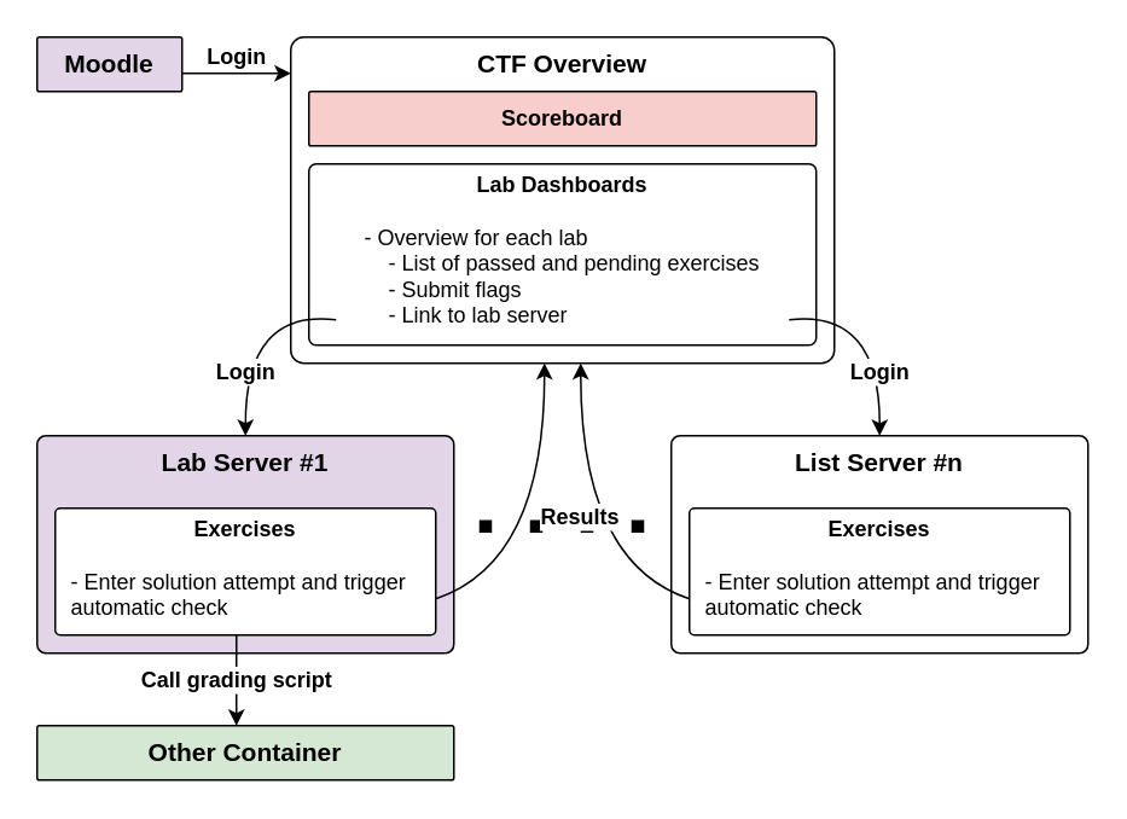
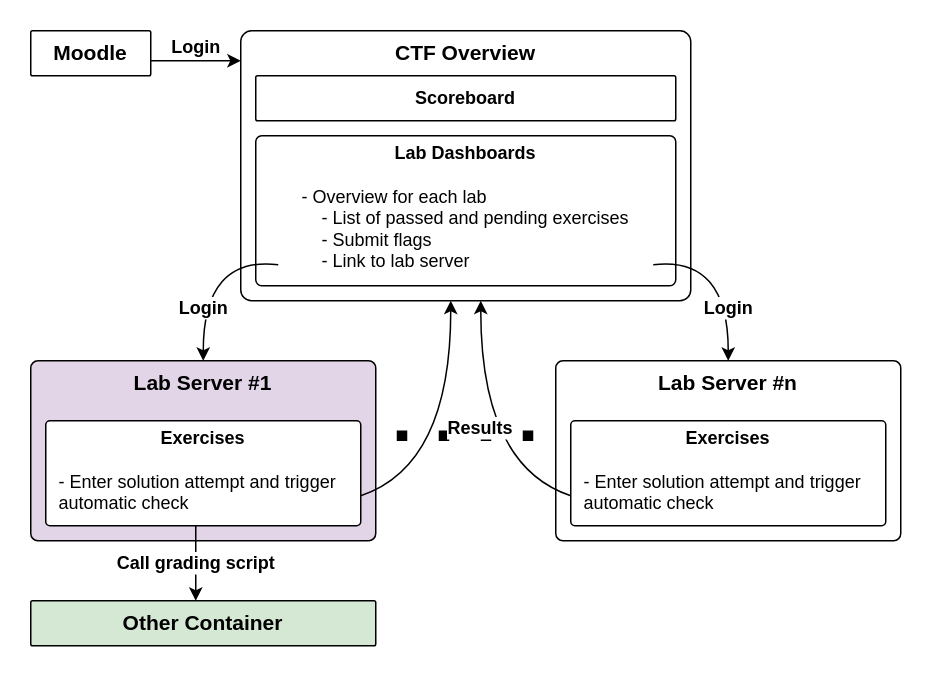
- <mxCell id="3" value="Moodle" style="rounded=1;whiteSpace=wrap;html=1;fontStyle=1;verticalAlign=top;fontSize=14;arcSize=4;absoluteArcSize=0;fillColor=#e1d5e7;" parent="1" vertex="1"><mxGeometry x="20" y="20" width="80" height="30" as="geometry" /></mxCell>
+ <mxCell id="3" value="Moodle" style="rounded=1;whiteSpace=wrap;html=1;fontStyle=1;verticalAlign=top;fontSize=14;arcSize=4;absoluteArcSize=0;" parent="1" vertex="1"><mxGeometry x="20" y="20" width="80" height="30" as="geometry" /></mxCell>
- <mxCell id="5" value="Scoreboard" style="rounded=1;whiteSpace=wrap;html=1;fontStyle=1;arcSize=4;fillColor=#f8cecc;" parent="1" vertex="1"><mxGeometry x="170" y="50" width="280" height="30" as="geometry" /></mxCell>
+ <mxCell id="5" value="Scoreboard" style="rounded=1;whiteSpace=wrap;html=1;fontStyle=1;arcSize=4;" parent="1" vertex="1"><mxGeometry x="170" y="50" width="280" height="30" as="geometry" /></mxCell>
- <mxCell id="9" value="List Server #n" style="rounded=1;whiteSpace=wrap;html=1;fontStyle=1;verticalAlign=top;fontSize=14;arcSize=4;" parent="1" vertex="1"><mxGeometry x="370" y="240" width="230" height="120" as="geometry" /></mxCell>
+ <mxCell id="9" value="Lab Server #n" style="rounded=1;whiteSpace=wrap;html=1;fontStyle=1;verticalAlign=top;fontSize=14;arcSize=4;" parent="1" vertex="1"><mxGeometry x="370" y="240" width="230" height="120" as="geometry" /></mxCell>
